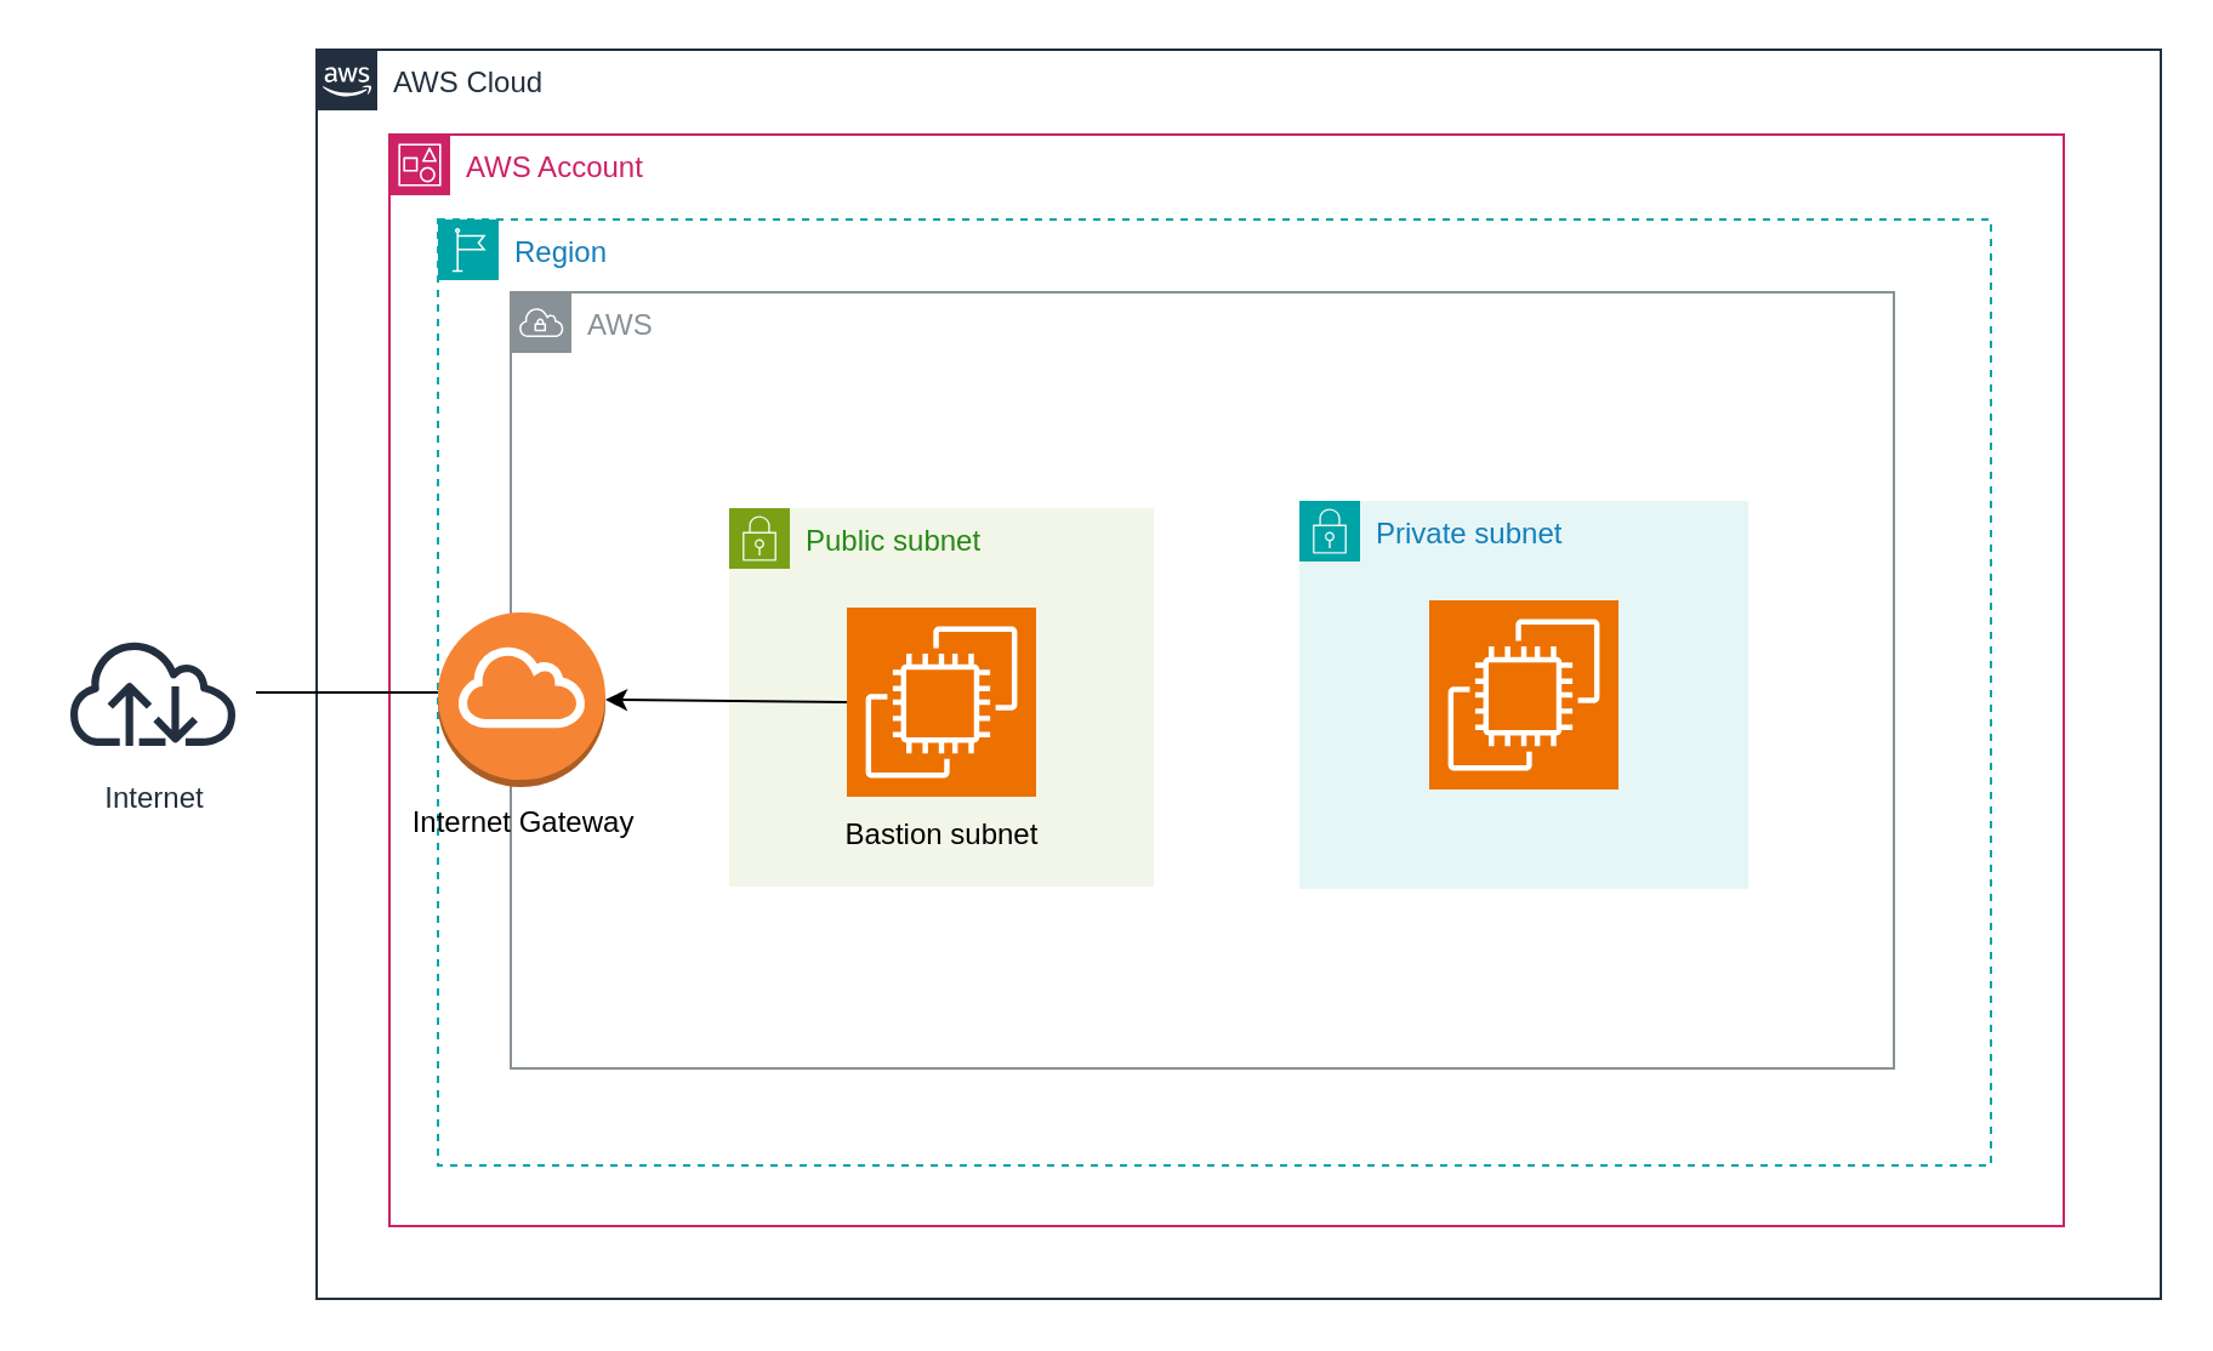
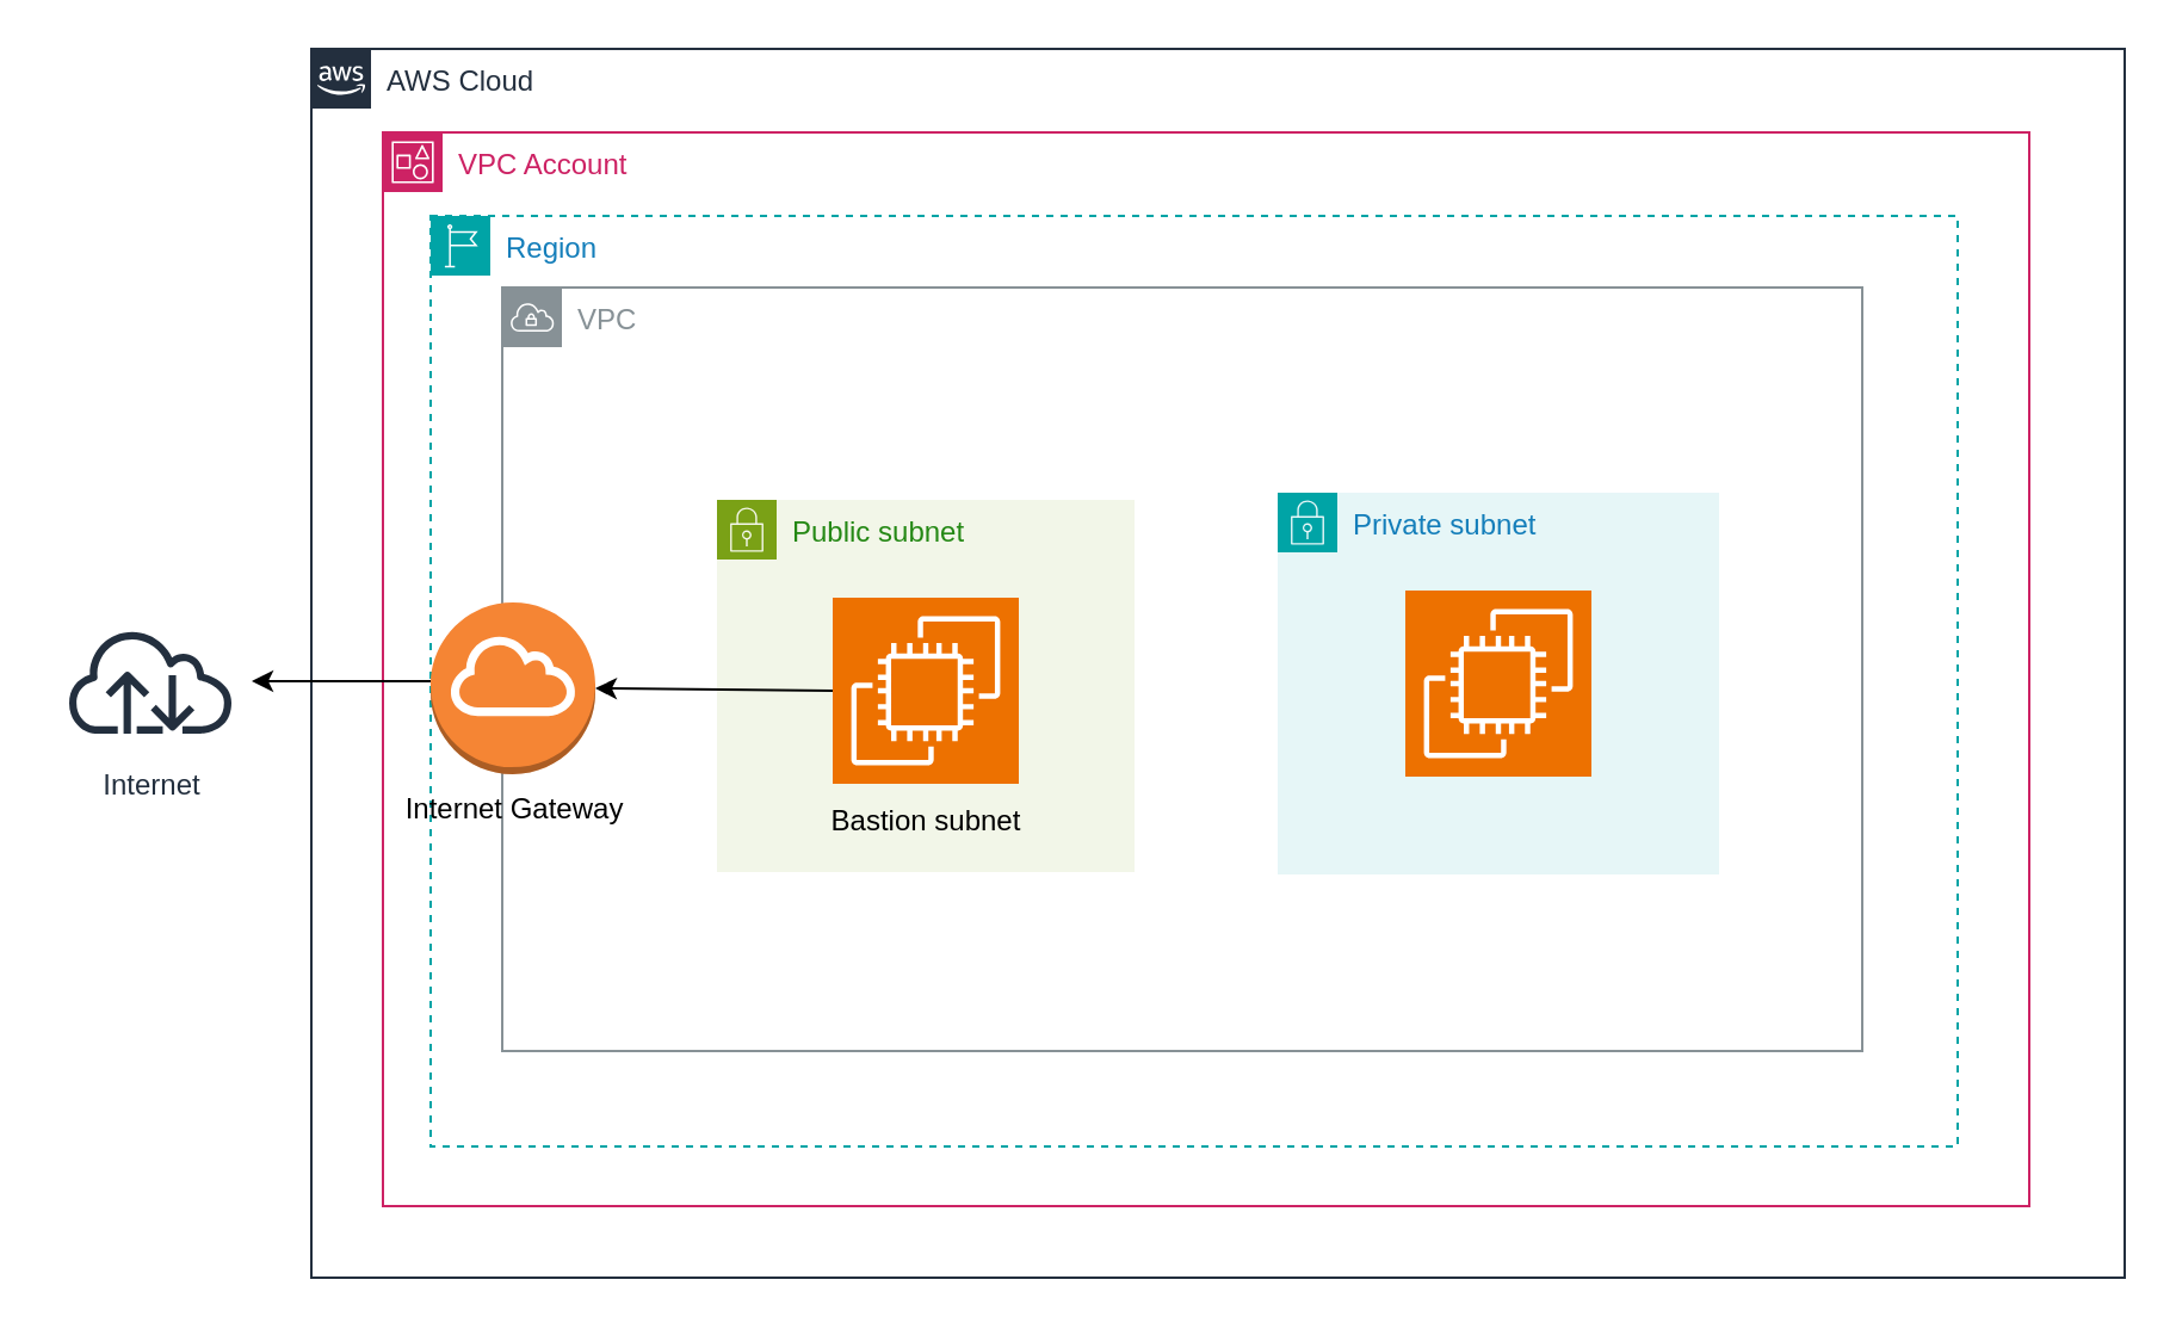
- <mxCell id="2" value="AWS Account" style="points=[[0,0],[0.25,0],[0.5,0],[0.75,0],[1,0],[1,0.25],[1,0.5],[1,0.75],[1,1],[0.75,1],[0.5,1],[0.25,1],[0,1],[0,0.75],[0,0.5],[0,0.25]];outlineConnect=0;gradientColor=none;html=1;whiteSpace=wrap;fontSize=12;fontStyle=0;container=1;pointerEvents=0;collapsible=0;recursiveResize=0;shape=mxgraph.aws4.group;grIcon=mxgraph.aws4.group_account;strokeColor=#CD2264;fillColor=none;verticalAlign=top;align=left;spacingLeft=30;fontColor=#CD2264;dashed=0;" parent="1" vertex="1"><mxGeometry x="160" y="55" width="690" height="450" as="geometry" /></mxCell>
+ <mxCell id="2" value="VPC Account" style="points=[[0,0],[0.25,0],[0.5,0],[0.75,0],[1,0],[1,0.25],[1,0.5],[1,0.75],[1,1],[0.75,1],[0.5,1],[0.25,1],[0,1],[0,0.75],[0,0.5],[0,0.25]];outlineConnect=0;gradientColor=none;html=1;whiteSpace=wrap;fontSize=12;fontStyle=0;container=1;pointerEvents=0;collapsible=0;recursiveResize=0;shape=mxgraph.aws4.group;grIcon=mxgraph.aws4.group_account;strokeColor=#CD2264;fillColor=none;verticalAlign=top;align=left;spacingLeft=30;fontColor=#CD2264;dashed=0;" parent="1" vertex="1"><mxGeometry x="160" y="55" width="690" height="450" as="geometry" /></mxCell>
- <mxCell id="5" value="AWS" style="sketch=0;outlineConnect=0;gradientColor=none;html=1;whiteSpace=wrap;fontSize=12;fontStyle=0;shape=mxgraph.aws4.group;grIcon=mxgraph.aws4.group_vpc;strokeColor=#879196;fillColor=none;verticalAlign=top;align=left;spacingLeft=30;fontColor=#879196;dashed=0;" parent="4" vertex="1"><mxGeometry x="30" y="30" width="570" height="320" as="geometry" /></mxCell>
+ <mxCell id="5" value="VPC" style="sketch=0;outlineConnect=0;gradientColor=none;html=1;whiteSpace=wrap;fontSize=12;fontStyle=0;shape=mxgraph.aws4.group;grIcon=mxgraph.aws4.group_vpc;strokeColor=#879196;fillColor=none;verticalAlign=top;align=left;spacingLeft=30;fontColor=#879196;dashed=0;" parent="4" vertex="1"><mxGeometry x="30" y="30" width="570" height="320" as="geometry" /></mxCell>
- <mxCell id="15" value="" style="endArrow=none;html=1;rounded=0;exitX=0;exitY=0.5;exitDx=0;exitDy=0;" edge="1" parent="1" source="4" target="14"><mxGeometry width="50" height="50" relative="1" as="geometry"><mxPoint x="359" y="299" as="sourcePoint" /><mxPoint x="259" y="298" as="targetPoint" /></mxGeometry></mxCell>
+ <mxCell id="15" value="" style="endArrow=classic;html=1;rounded=0;exitX=0;exitY=0.5;exitDx=0;exitDy=0;" edge="1" parent="1" source="4" target="14"><mxGeometry width="50" height="50" relative="1" as="geometry"><mxPoint x="359" y="299" as="sourcePoint" /><mxPoint x="259" y="298" as="targetPoint" /></mxGeometry></mxCell>
